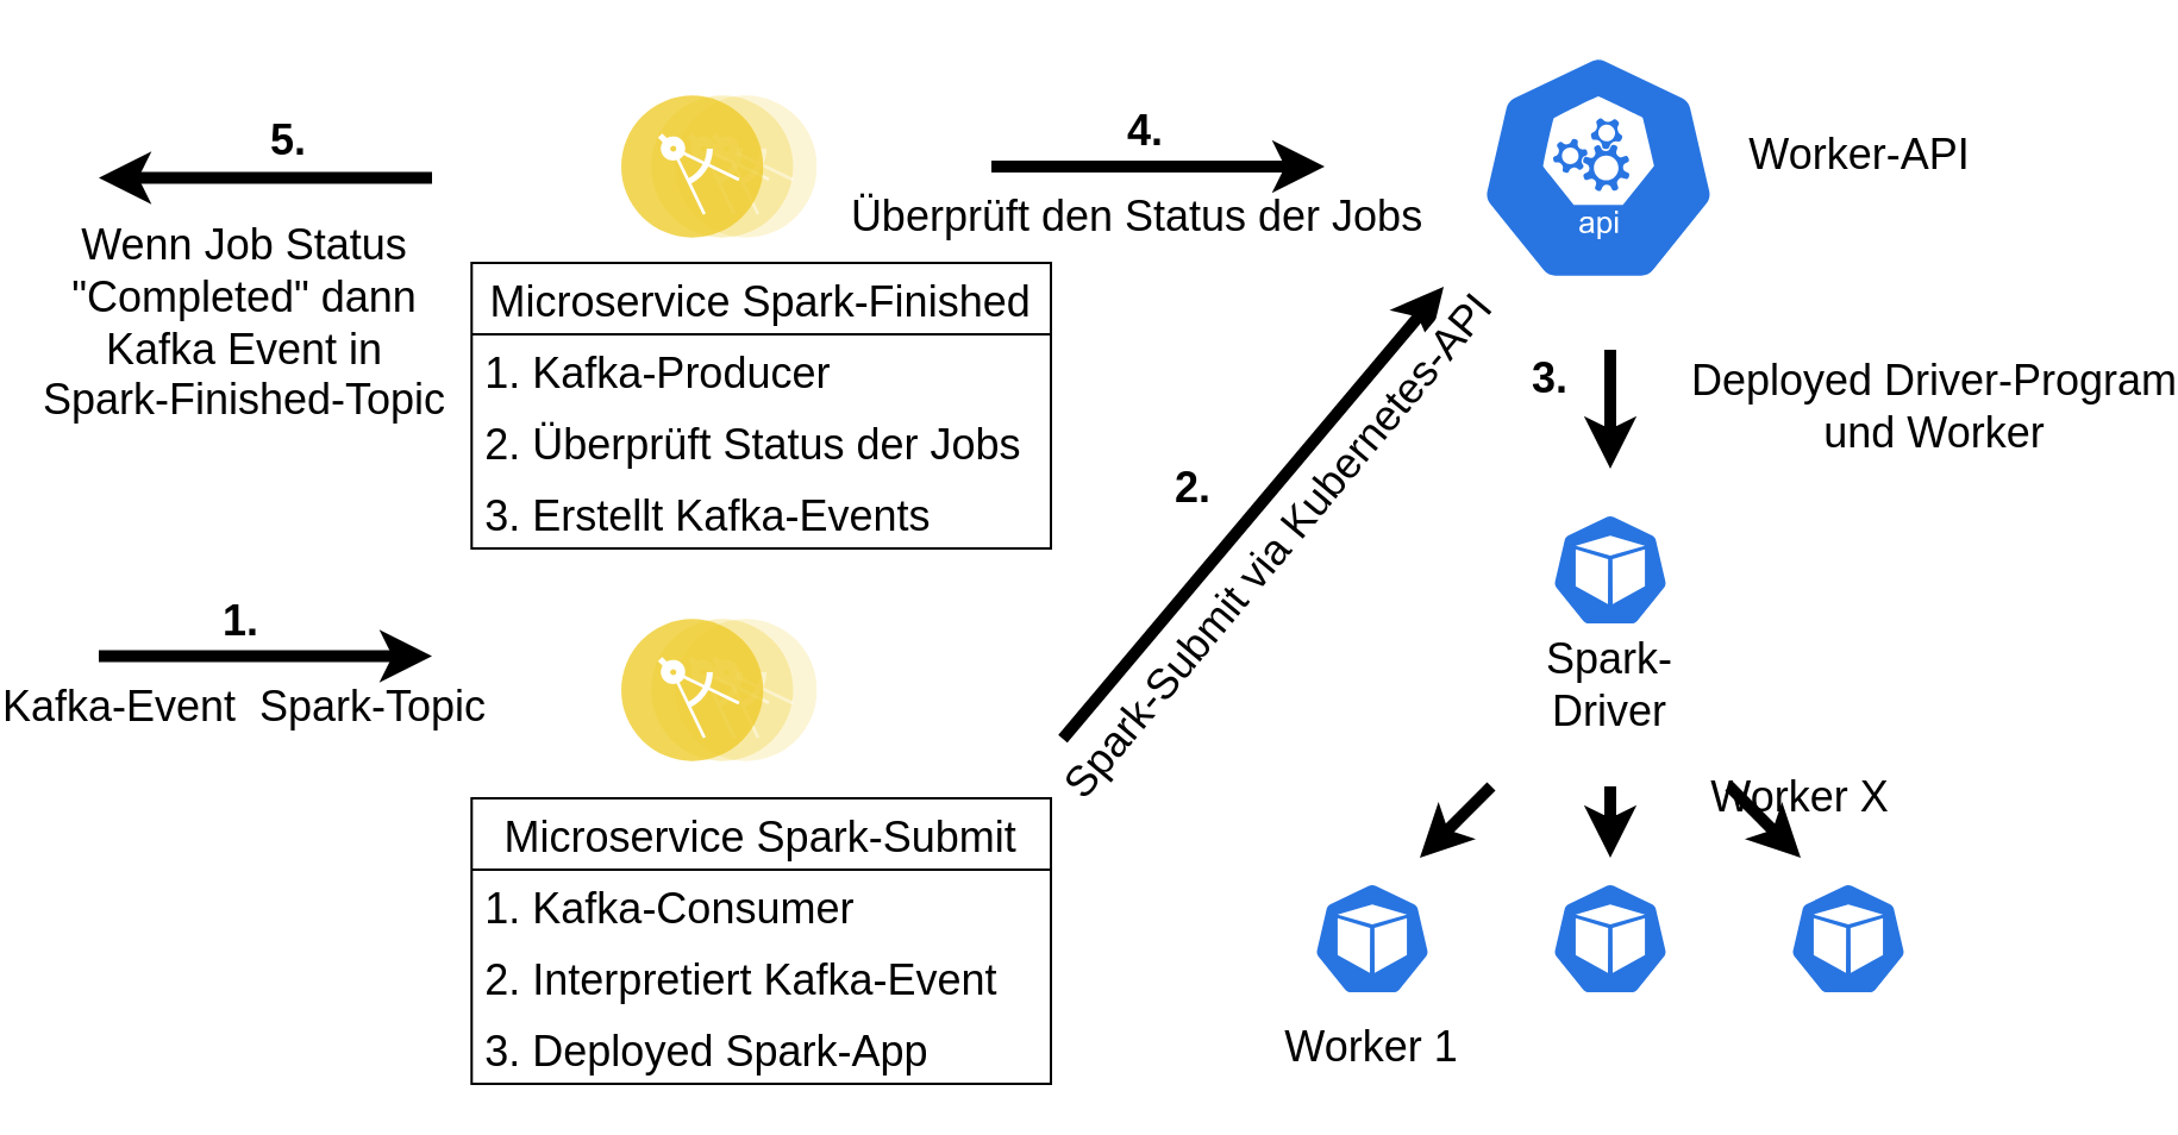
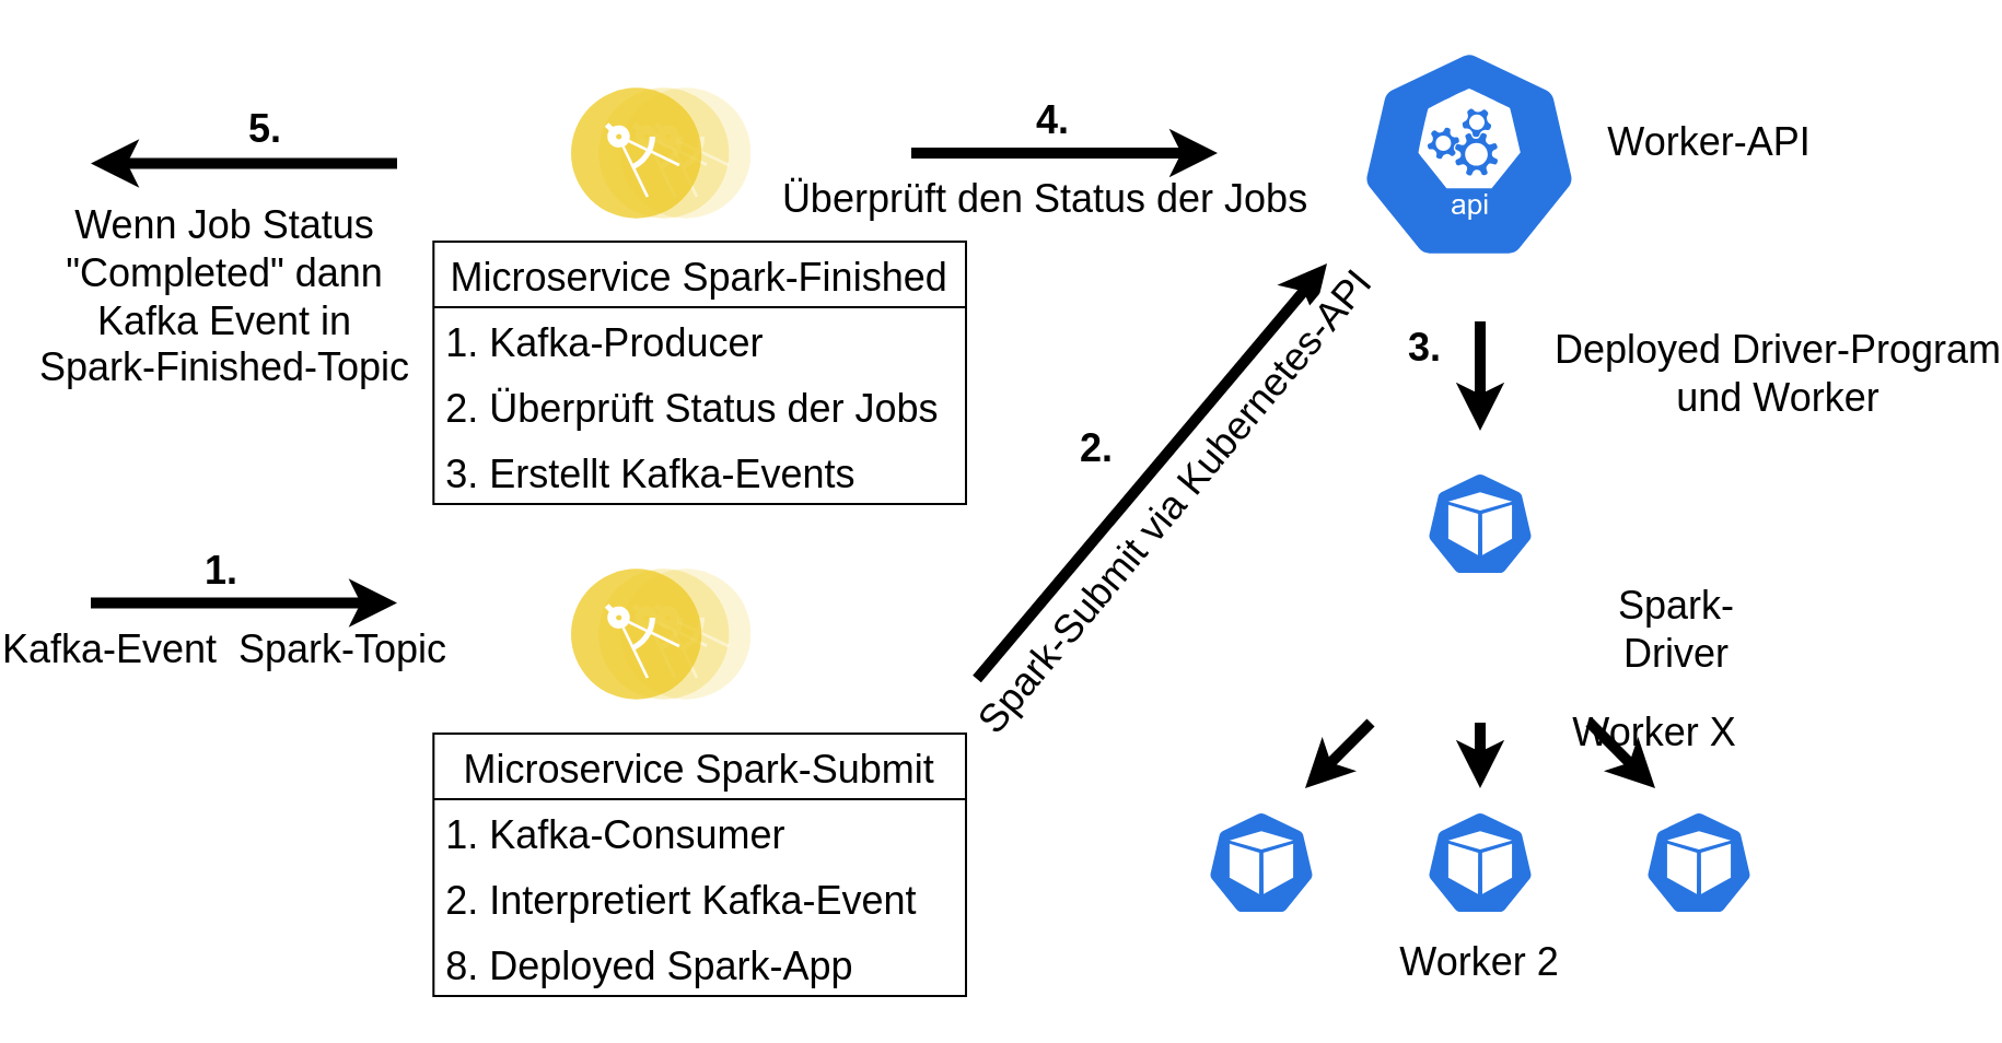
- <mxCell id="17" value="Spark-Driver" style="text;html=1;strokeColor=none;fillColor=none;align=center;verticalAlign=middle;whiteSpace=wrap;rounded=0;fontSize=18;" parent="1" vertex="1"><mxGeometry x="605" y="273" width="100" height="30" as="geometry" /></mxCell>
+ <mxCell id="17" value="Spark-Driver" style="text;html=1;strokeColor=none;fillColor=none;align=center;verticalAlign=middle;whiteSpace=wrap;rounded=0;fontSize=18;" parent="1" vertex="1"><mxGeometry x="695" y="273" width="100" height="30" as="geometry" /></mxCell>
- <mxCell id="19" value="Worker 1" style="text;html=1;strokeColor=none;fillColor=none;align=center;verticalAlign=middle;whiteSpace=wrap;rounded=0;fontSize=18;" parent="1" vertex="1"><mxGeometry x="505" y="425" width="100" height="30" as="geometry" /></mxCell>
+ <mxCell id="21" value="Worker 2" style="text;html=1;strokeColor=none;fillColor=none;align=center;verticalAlign=middle;whiteSpace=wrap;rounded=0;fontSize=18;" parent="1" vertex="1"><mxGeometry x="605" y="425" width="100" height="30" as="geometry" /></mxCell>
- <mxCell id="13" value="3. Deployed Spark-App" style="text;strokeColor=none;fillColor=none;align=left;verticalAlign=middle;spacingLeft=4;spacingRight=4;overflow=hidden;points=[[0,0.5],[1,0.5]];portConstraint=eastwest;rotatable=0;fontColor=#000000;fontSize=18;" parent="10" vertex="1"><mxGeometry y="90" width="243.35" height="30" as="geometry" /></mxCell>
+ <mxCell id="13" value="8. Deployed Spark-App" style="text;strokeColor=none;fillColor=none;align=left;verticalAlign=middle;spacingLeft=4;spacingRight=4;overflow=hidden;points=[[0,0.5],[1,0.5]];portConstraint=eastwest;rotatable=0;fontColor=#000000;fontSize=18;" parent="10" vertex="1"><mxGeometry y="90" width="243.35" height="30" as="geometry" /></mxCell>
